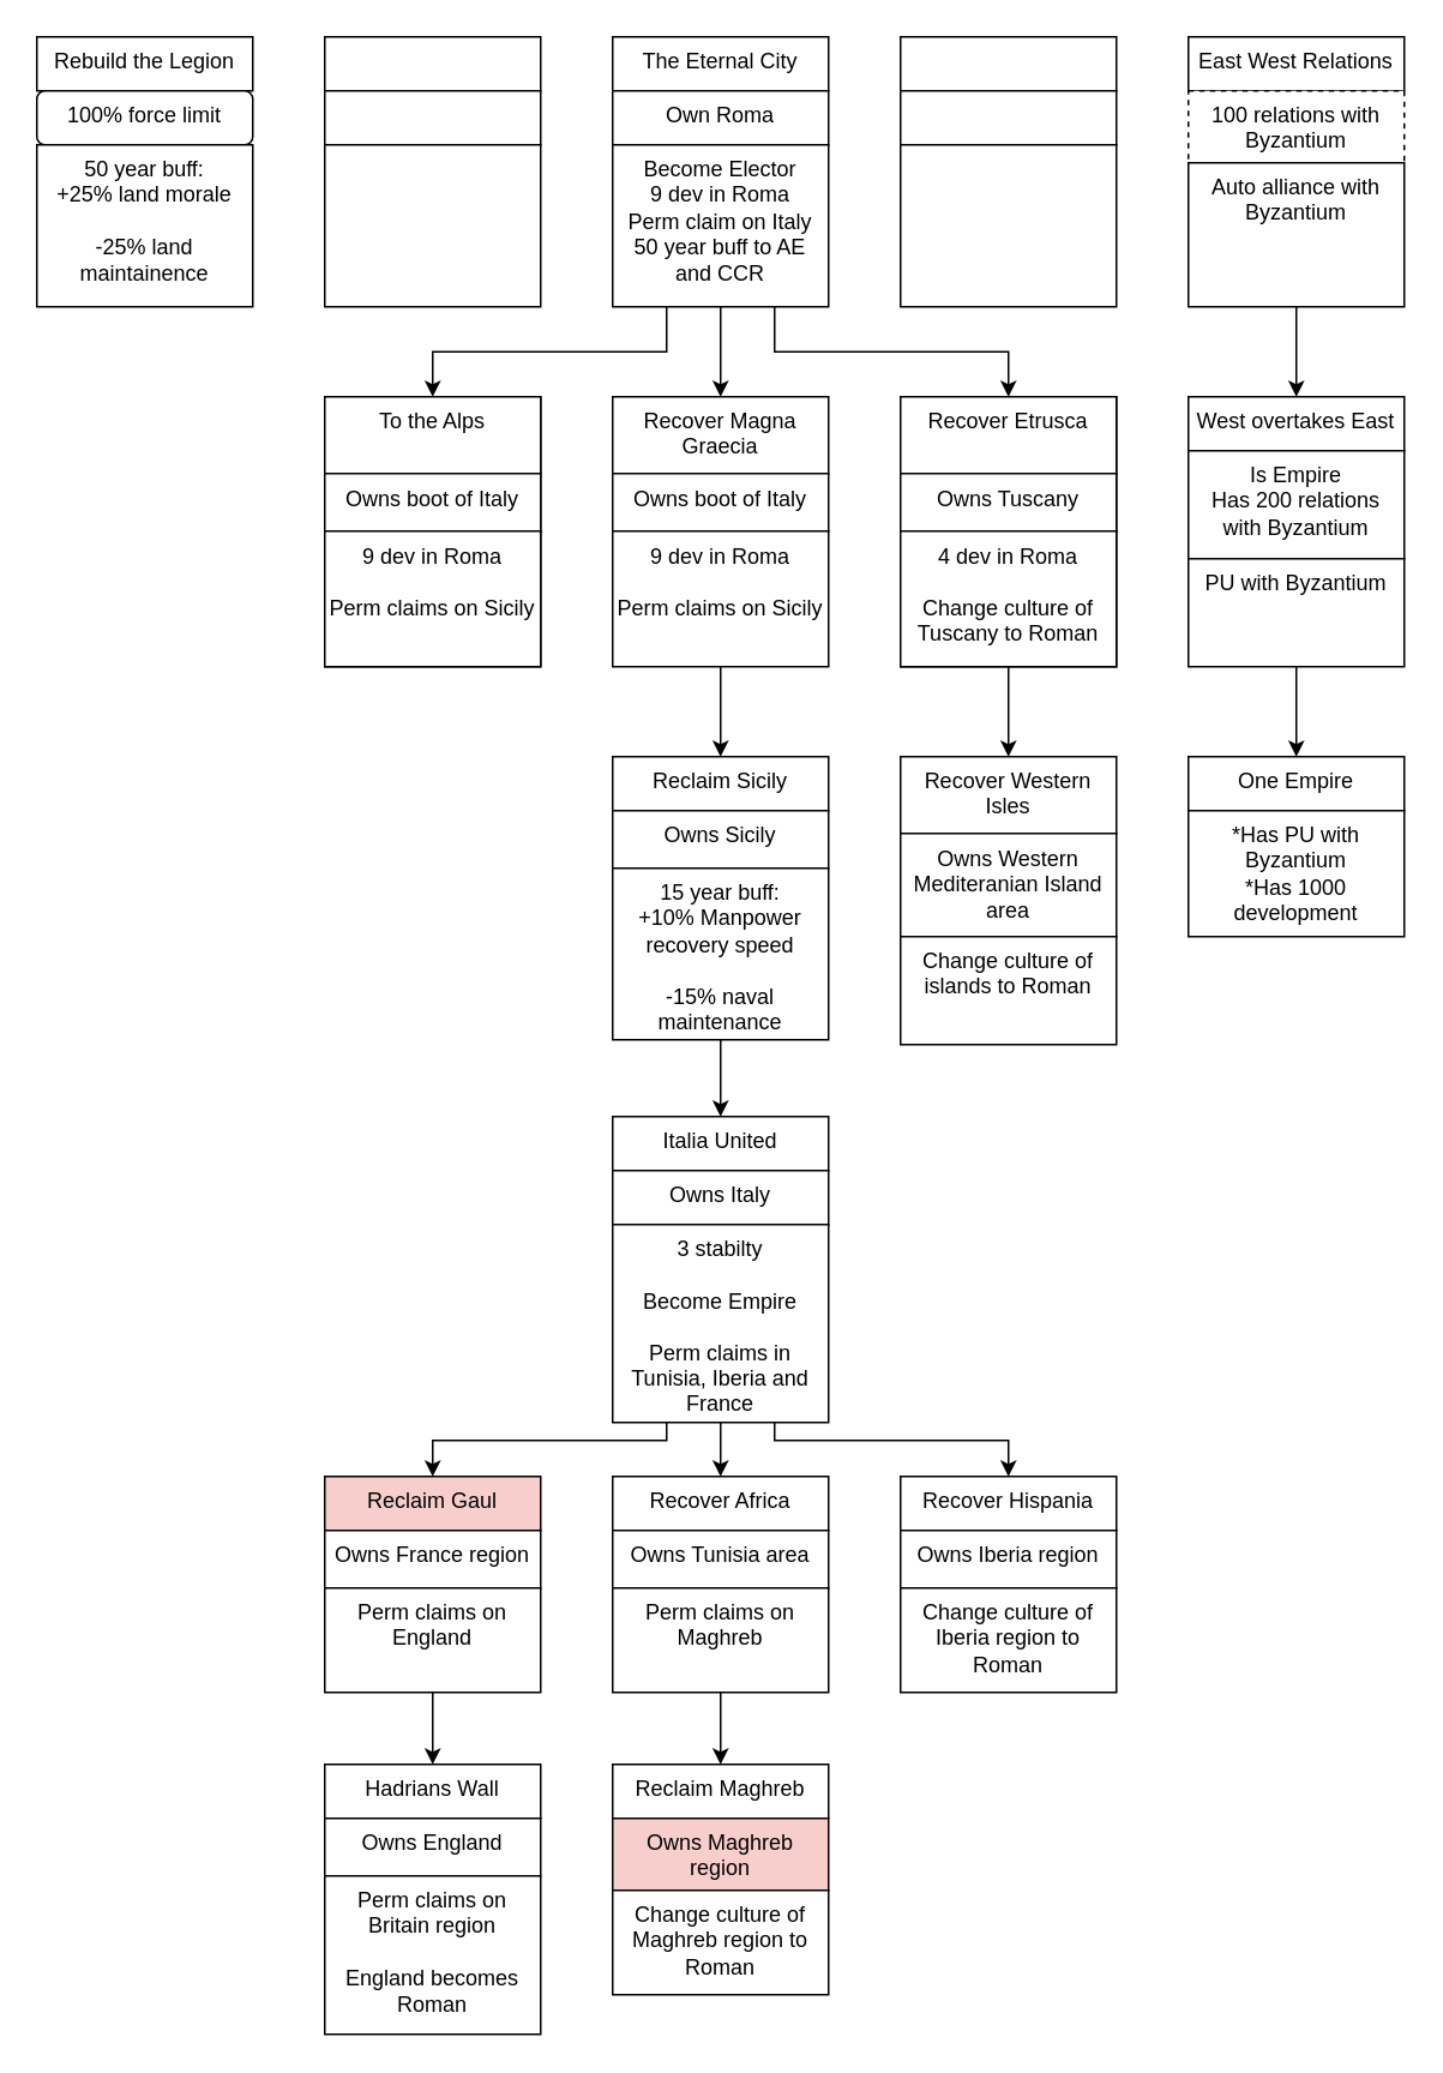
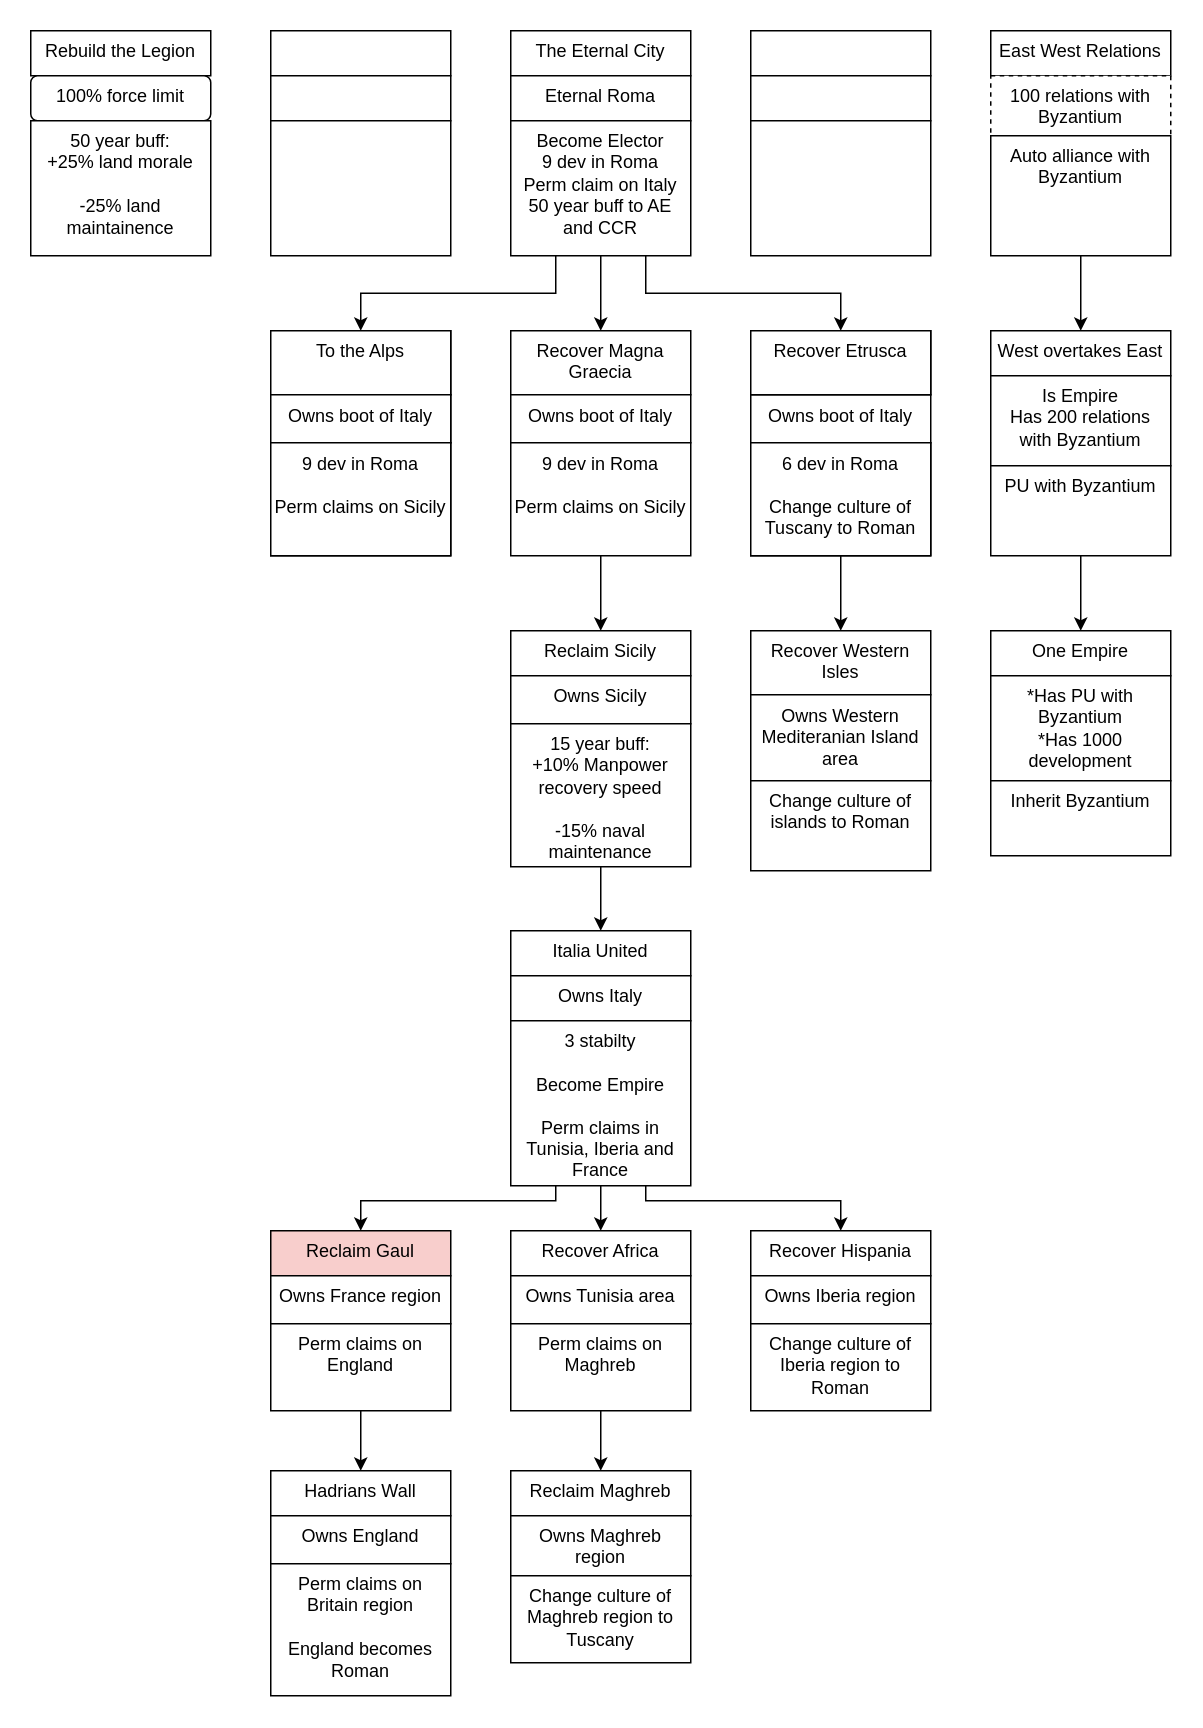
- <mxCell id="4" value="Own Roma" style="rounded=0;whiteSpace=wrap;html=1;labelPosition=center;verticalLabelPosition=middle;align=center;verticalAlign=top;" vertex="1" parent="2"><mxGeometry y="30" width="120" height="30" as="geometry" /></mxCell>
+ <mxCell id="4" value="Eternal Roma" style="rounded=0;whiteSpace=wrap;html=1;labelPosition=center;verticalLabelPosition=middle;align=center;verticalAlign=top;" vertex="1" parent="2"><mxGeometry y="30" width="120" height="30" as="geometry" /></mxCell>
- <mxCell id="82" value="Owns Tuscany" style="rounded=0;whiteSpace=wrap;html=1;labelPosition=center;verticalLabelPosition=middle;align=center;verticalAlign=top;" vertex="1" parent="80"><mxGeometry y="42.667" width="120" height="32" as="geometry" /></mxCell>
- <mxCell id="83" value="&lt;div&gt;4 dev in Roma&lt;/div&gt;&lt;div&gt;&lt;br&gt;&lt;/div&gt;&lt;div&gt;Change culture of Tuscany to Roman&lt;br&gt;&lt;/div&gt;" style="rounded=0;whiteSpace=wrap;html=1;labelPosition=center;verticalLabelPosition=middle;align=center;verticalAlign=top;" vertex="1" parent="80"><mxGeometry y="74.67" width="120" height="75.33" as="geometry" /></mxCell>
+ <mxCell id="83" value="&lt;div&gt;6 dev in Roma&lt;/div&gt;&lt;div&gt;&lt;br&gt;&lt;/div&gt;&lt;div&gt;Change culture of Tuscany to Roman&lt;br&gt;&lt;/div&gt;" style="rounded=0;whiteSpace=wrap;html=1;labelPosition=center;verticalLabelPosition=middle;align=center;verticalAlign=top;" vertex="1" parent="80"><mxGeometry y="74.67" width="120" height="75.33" as="geometry" /></mxCell>
+ <mxCell id="30" value="Inherit Byzantium" style="rounded=0;whiteSpace=wrap;html=1;labelPosition=center;verticalLabelPosition=middle;align=center;verticalAlign=top;" vertex="1" parent="27"><mxGeometry y="100" width="120" height="50" as="geometry" /></mxCell>
- <mxCell id="52" value="Owns Maghreb region" style="rounded=0;whiteSpace=wrap;html=1;labelPosition=center;verticalLabelPosition=middle;align=center;verticalAlign=top;fillColor=#f8cecc;" vertex="1" parent="46"><mxGeometry y="150" width="120" height="40" as="geometry" /></mxCell>
+ <mxCell id="52" value="Owns Maghreb region" style="rounded=0;whiteSpace=wrap;html=1;labelPosition=center;verticalLabelPosition=middle;align=center;verticalAlign=top;" vertex="1" parent="46"><mxGeometry y="150" width="120" height="40" as="geometry" /></mxCell>
- <mxCell id="53" value="Change culture of Maghreb region to Roman" style="rounded=0;whiteSpace=wrap;html=1;labelPosition=center;verticalLabelPosition=middle;align=center;verticalAlign=top;" vertex="1" parent="46"><mxGeometry y="190" width="120" height="58" as="geometry" /></mxCell>
+ <mxCell id="53" value="Change culture of Maghreb region to Tuscany" style="rounded=0;whiteSpace=wrap;html=1;labelPosition=center;verticalLabelPosition=middle;align=center;verticalAlign=top;" vertex="1" parent="46"><mxGeometry y="190" width="120" height="58" as="geometry" /></mxCell>
